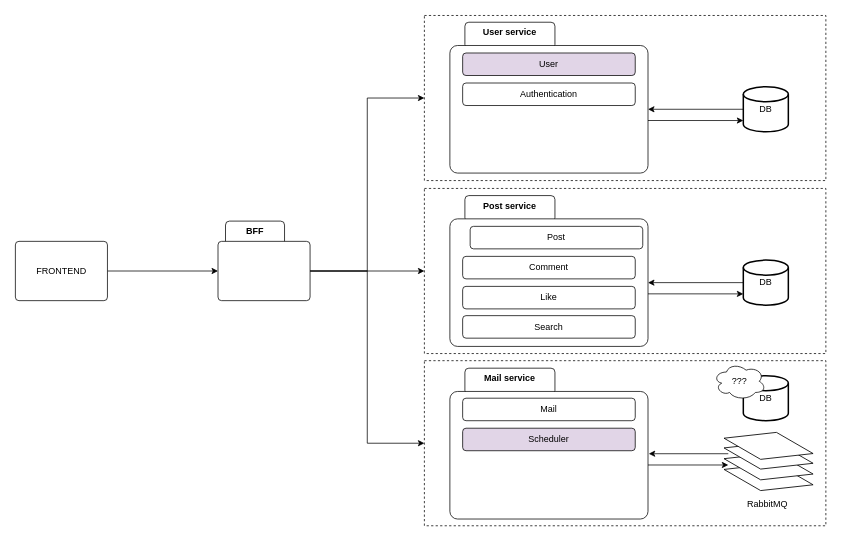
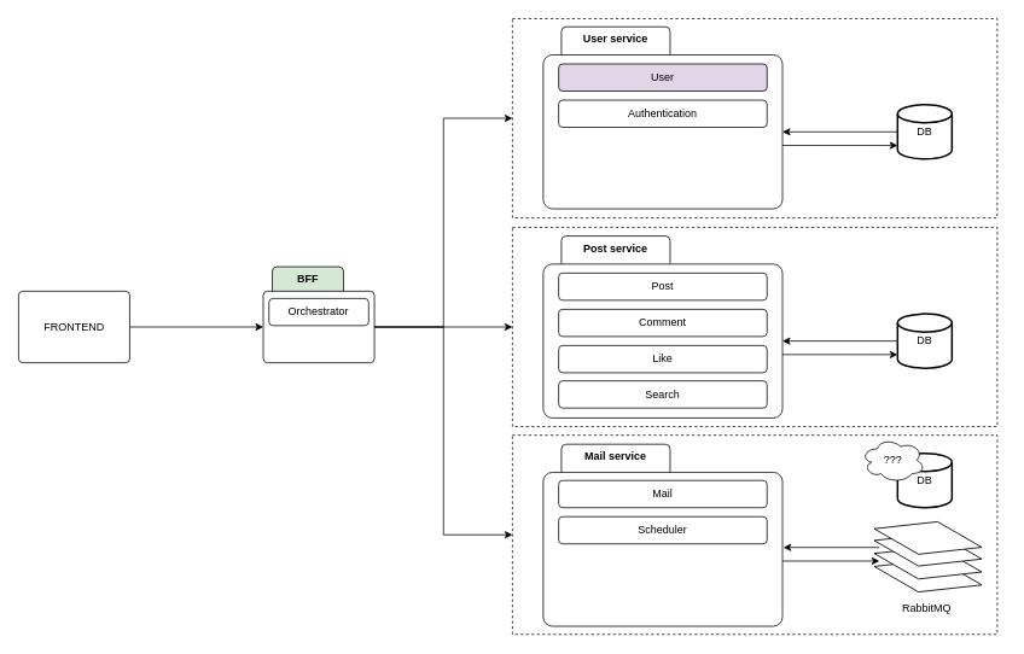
- <mxCell id="5" value="&lt;b style=&quot;border-color: var(--border-color);&quot;&gt;BFF&lt;/b&gt;" style="rounded=1;whiteSpace=wrap;html=1;verticalAlign=top;movable=1;resizable=1;rotatable=1;deletable=1;editable=1;locked=0;connectable=1;" vertex="1" parent="1"><mxGeometry x="300" y="294" width="78.66" height="35" as="geometry" /></mxCell>
+ <mxCell id="5" value="&lt;b style=&quot;border-color: var(--border-color);&quot;&gt;BFF&lt;/b&gt;" style="rounded=1;whiteSpace=wrap;html=1;verticalAlign=top;movable=1;resizable=1;rotatable=1;deletable=1;editable=1;locked=0;connectable=1;fillColor=#d5e8d4;" vertex="1" parent="1"><mxGeometry x="300" y="294" width="78.66" height="35" as="geometry" /></mxCell>
- <mxCell id="18" value="Post" style="rounded=1;whiteSpace=wrap;html=1;movable=1;resizable=1;rotatable=1;deletable=1;editable=1;locked=0;connectable=1;" parent="12" vertex="1"><mxGeometry x="27" y="41" width="230" height="30" as="geometry" /></mxCell>
+ <mxCell id="18" value="Post" style="rounded=1;whiteSpace=wrap;html=1;movable=1;resizable=1;rotatable=1;deletable=1;editable=1;locked=0;connectable=1;" parent="12" vertex="1"><mxGeometry x="17" y="41" width="230" height="30" as="geometry" /></mxCell>
+ <mxCell id="41" value="Orchestrator" style="rounded=1;whiteSpace=wrap;html=1;movable=1;resizable=1;rotatable=1;deletable=1;editable=1;locked=0;connectable=1;" vertex="1" parent="1"><mxGeometry x="296.34" y="329" width="110" height="30" as="geometry" /></mxCell>
- <mxCell id="38" value="Scheduler" style="rounded=1;whiteSpace=wrap;html=1;movable=1;resizable=1;rotatable=1;deletable=1;editable=1;locked=0;connectable=1;fillColor=#e1d5e7;" vertex="1" parent="1"><mxGeometry x="616" y="570" width="230" height="30" as="geometry" /></mxCell>
+ <mxCell id="38" value="Scheduler" style="rounded=1;whiteSpace=wrap;html=1;movable=1;resizable=1;rotatable=1;deletable=1;editable=1;locked=0;connectable=1;" vertex="1" parent="1"><mxGeometry x="616" y="570" width="230" height="30" as="geometry" /></mxCell>
